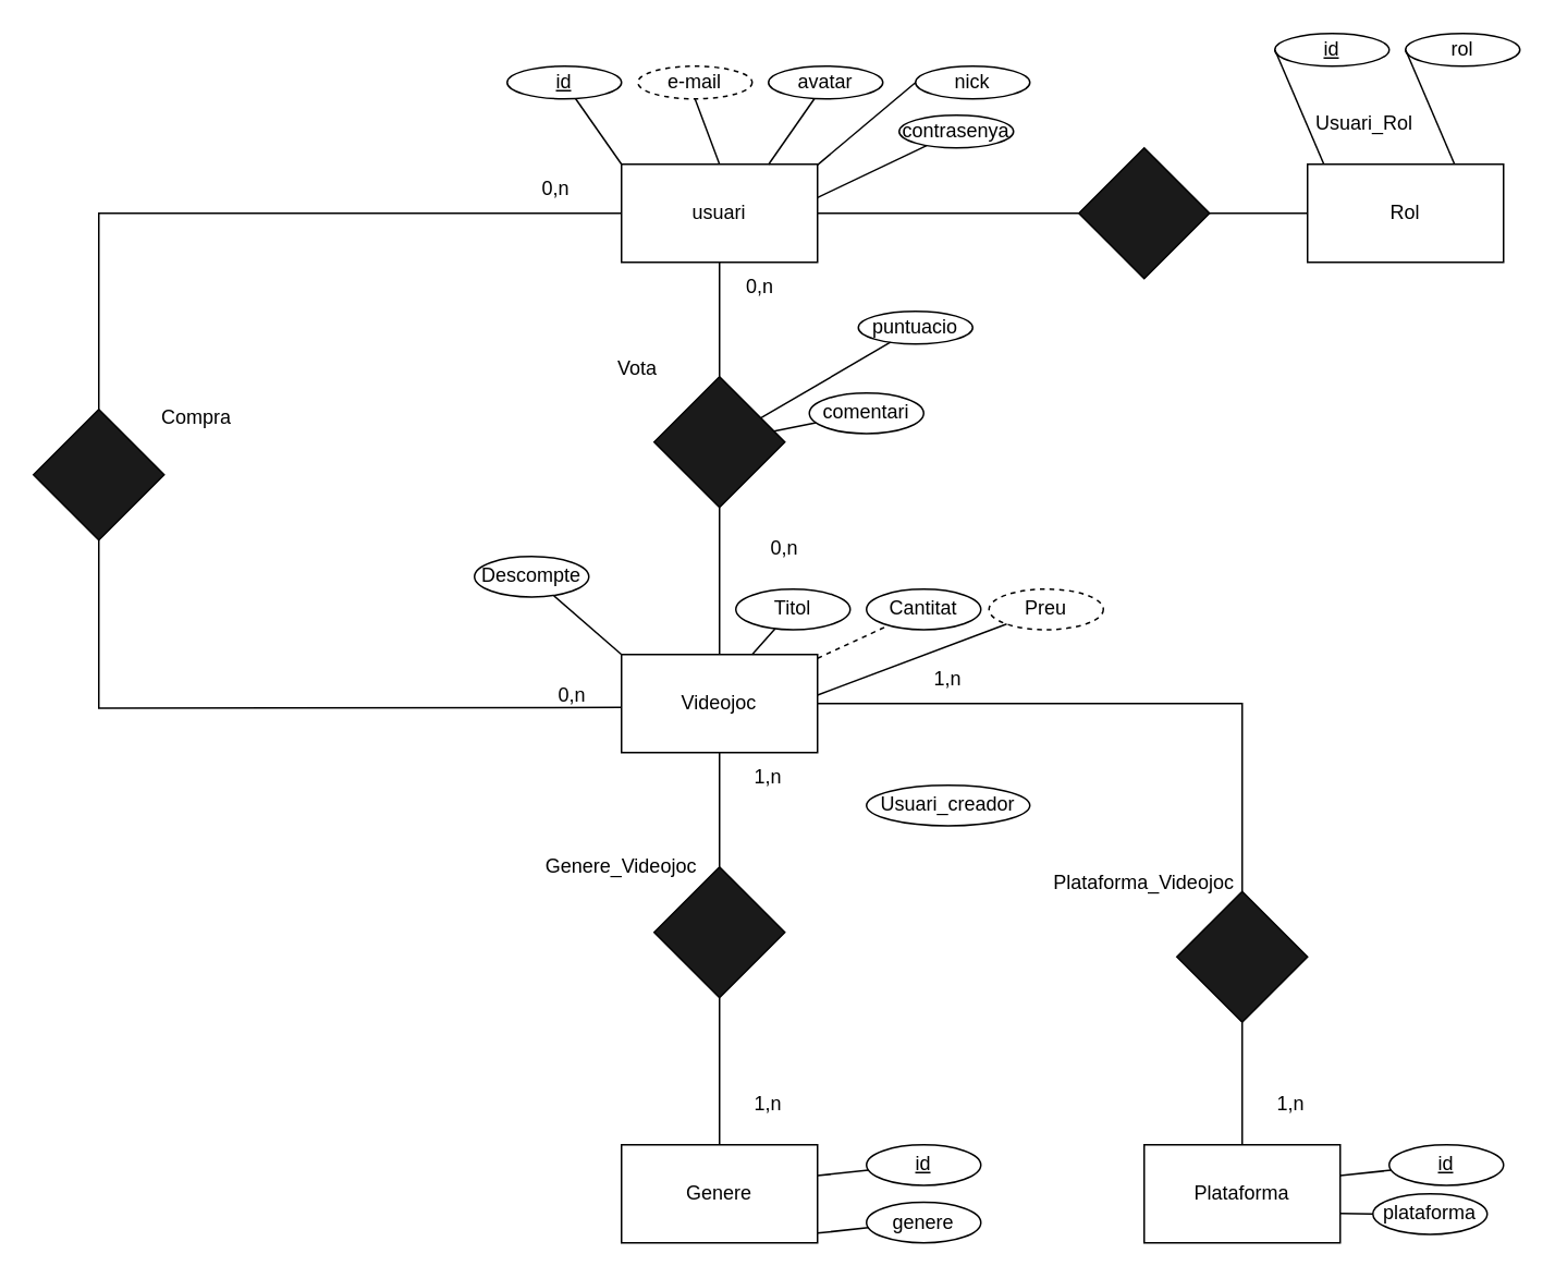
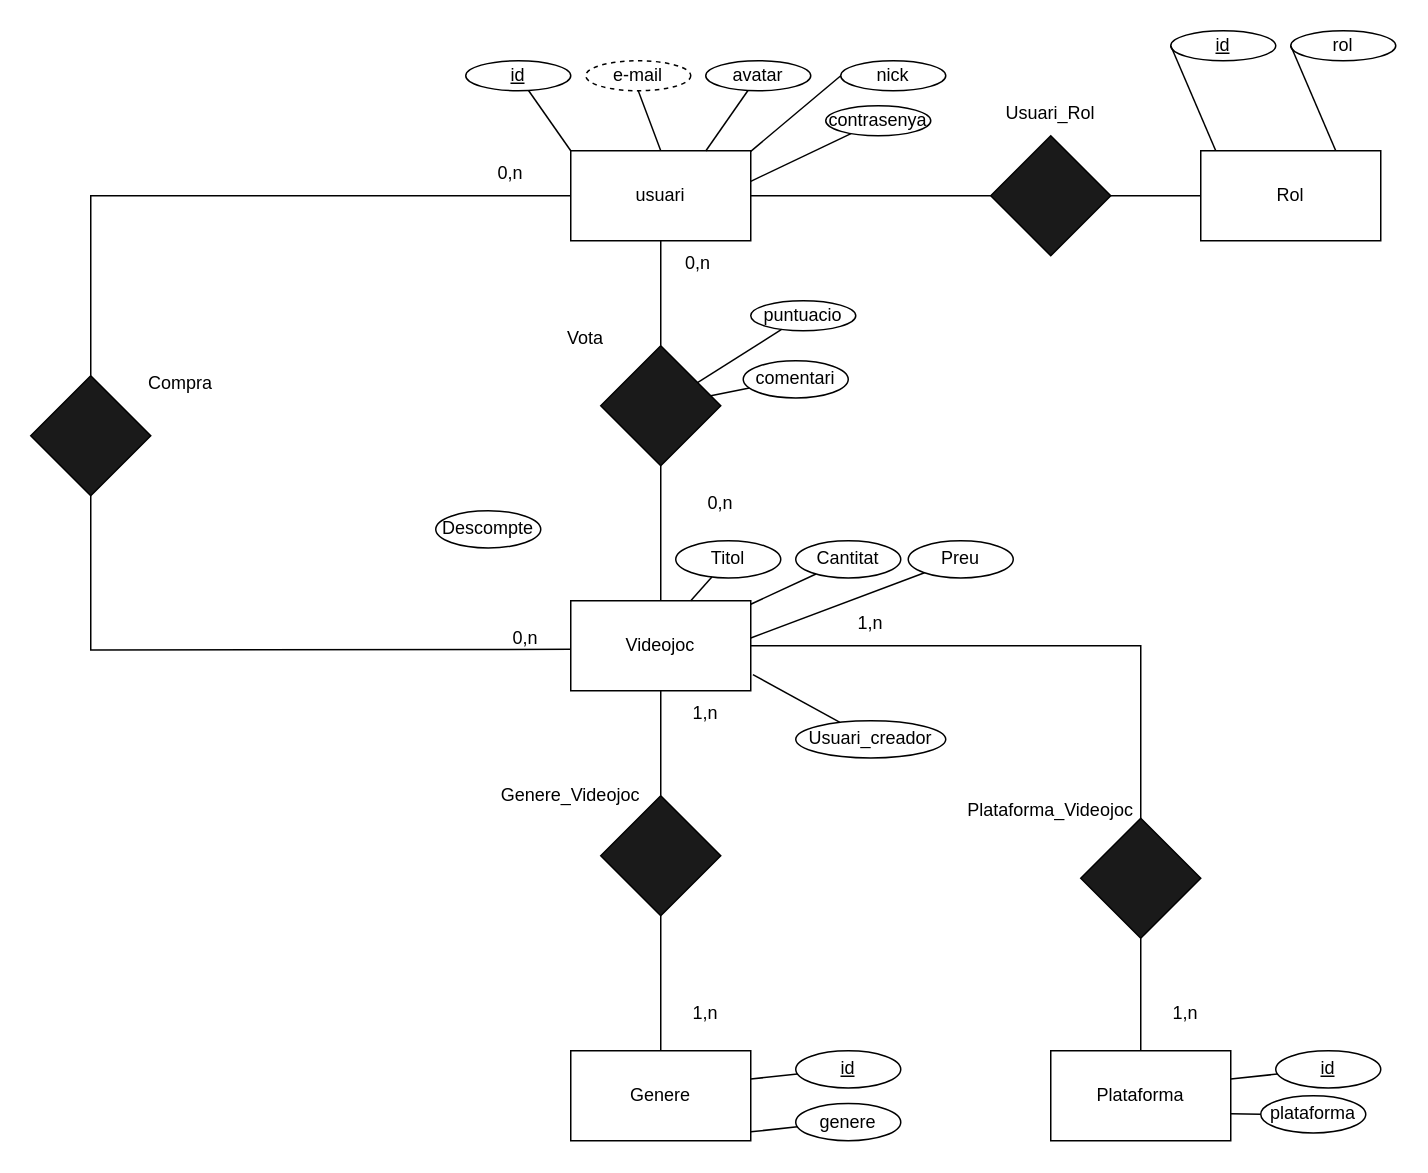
- <mxCell id="23" value="Usuari_Rol" style="text;html=1;strokeColor=none;fillColor=none;align=center;verticalAlign=middle;whiteSpace=wrap;rounded=0;" parent="1" vertex="1"><mxGeometry x="805" y="60" width="60" height="30" as="geometry" /></mxCell>
+ <mxCell id="23" value="Usuari_Rol" style="text;html=1;strokeColor=none;fillColor=none;align=center;verticalAlign=middle;whiteSpace=wrap;rounded=0;" parent="1" vertex="1"><mxGeometry x="670" y="60" width="60" height="30" as="geometry" /></mxCell>
- <mxCell id="26" value="puntuacio" style="ellipse;whiteSpace=wrap;html=1;rounded=0;" parent="1" vertex="1"><mxGeometry x="525" y="190" width="70" height="20" as="geometry" /></mxCell>
+ <mxCell id="26" value="puntuacio" style="ellipse;whiteSpace=wrap;html=1;rounded=0;" parent="1" vertex="1"><mxGeometry x="500" y="200" width="70" height="20" as="geometry" /></mxCell>
- <mxCell id="36" value="Preu" style="ellipse;whiteSpace=wrap;html=1;rounded=0;dashed=1;" parent="1" vertex="1"><mxGeometry x="605" y="360" width="70" height="24.81" as="geometry" /></mxCell>
+ <mxCell id="36" value="Preu" style="ellipse;whiteSpace=wrap;html=1;rounded=0;" parent="1" vertex="1"><mxGeometry x="605" y="360" width="70" height="24.81" as="geometry" /></mxCell>
- <mxCell id="62" value="" style="endArrow=none;html=1;rounded=0;exitX=0;exitY=0;exitDx=0;exitDy=0;" edge="1" parent="1" target="61" source="33"><mxGeometry width="50" height="50" relative="1" as="geometry"><mxPoint x="260" y="404.81" as="sourcePoint" /><mxPoint x="288.136" y="364.426" as="targetPoint" /></mxGeometry></mxCell>
- <mxCell id="39" value="" style="endArrow=none;html=1;rounded=0;dashed=1;" parent="1" source="33" target="38" edge="1"><mxGeometry width="50" height="50" relative="1" as="geometry"><mxPoint x="510" y="454.81" as="sourcePoint" /><mxPoint x="538.136" y="414.426" as="targetPoint" /></mxGeometry></mxCell>
+ <mxCell id="39" value="" style="endArrow=none;html=1;rounded=0;" parent="1" source="33" target="38" edge="1"><mxGeometry width="50" height="50" relative="1" as="geometry"><mxPoint x="510" y="454.81" as="sourcePoint" /><mxPoint x="538.136" y="414.426" as="targetPoint" /></mxGeometry></mxCell>
+ <mxCell id="41" value="" style="endArrow=none;html=1;rounded=0;exitX=1.012;exitY=0.82;exitDx=0;exitDy=0;exitPerimeter=0;" parent="1" source="33" target="40" edge="1"><mxGeometry width="50" height="50" relative="1" as="geometry"><mxPoint x="495" y="454.013" as="sourcePoint" /><mxPoint x="533.136" y="444.426" as="targetPoint" /></mxGeometry></mxCell>
